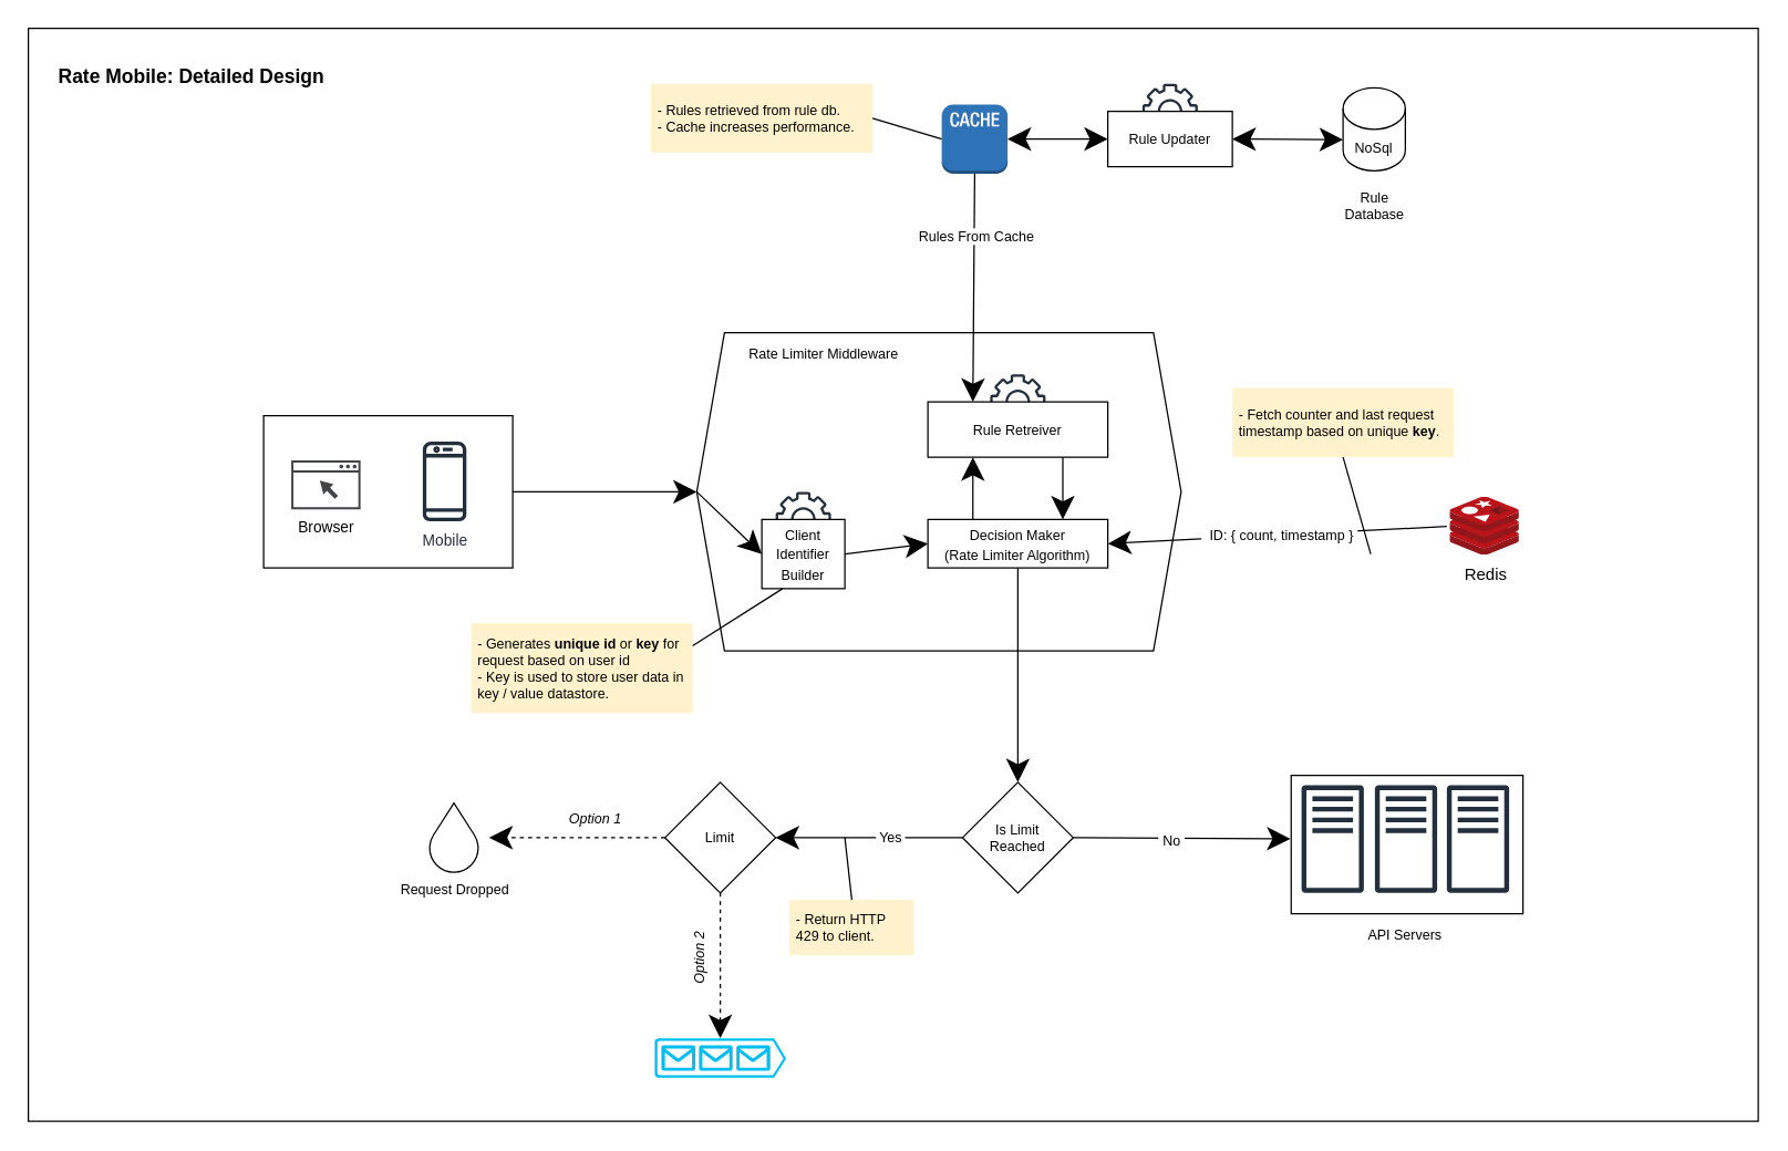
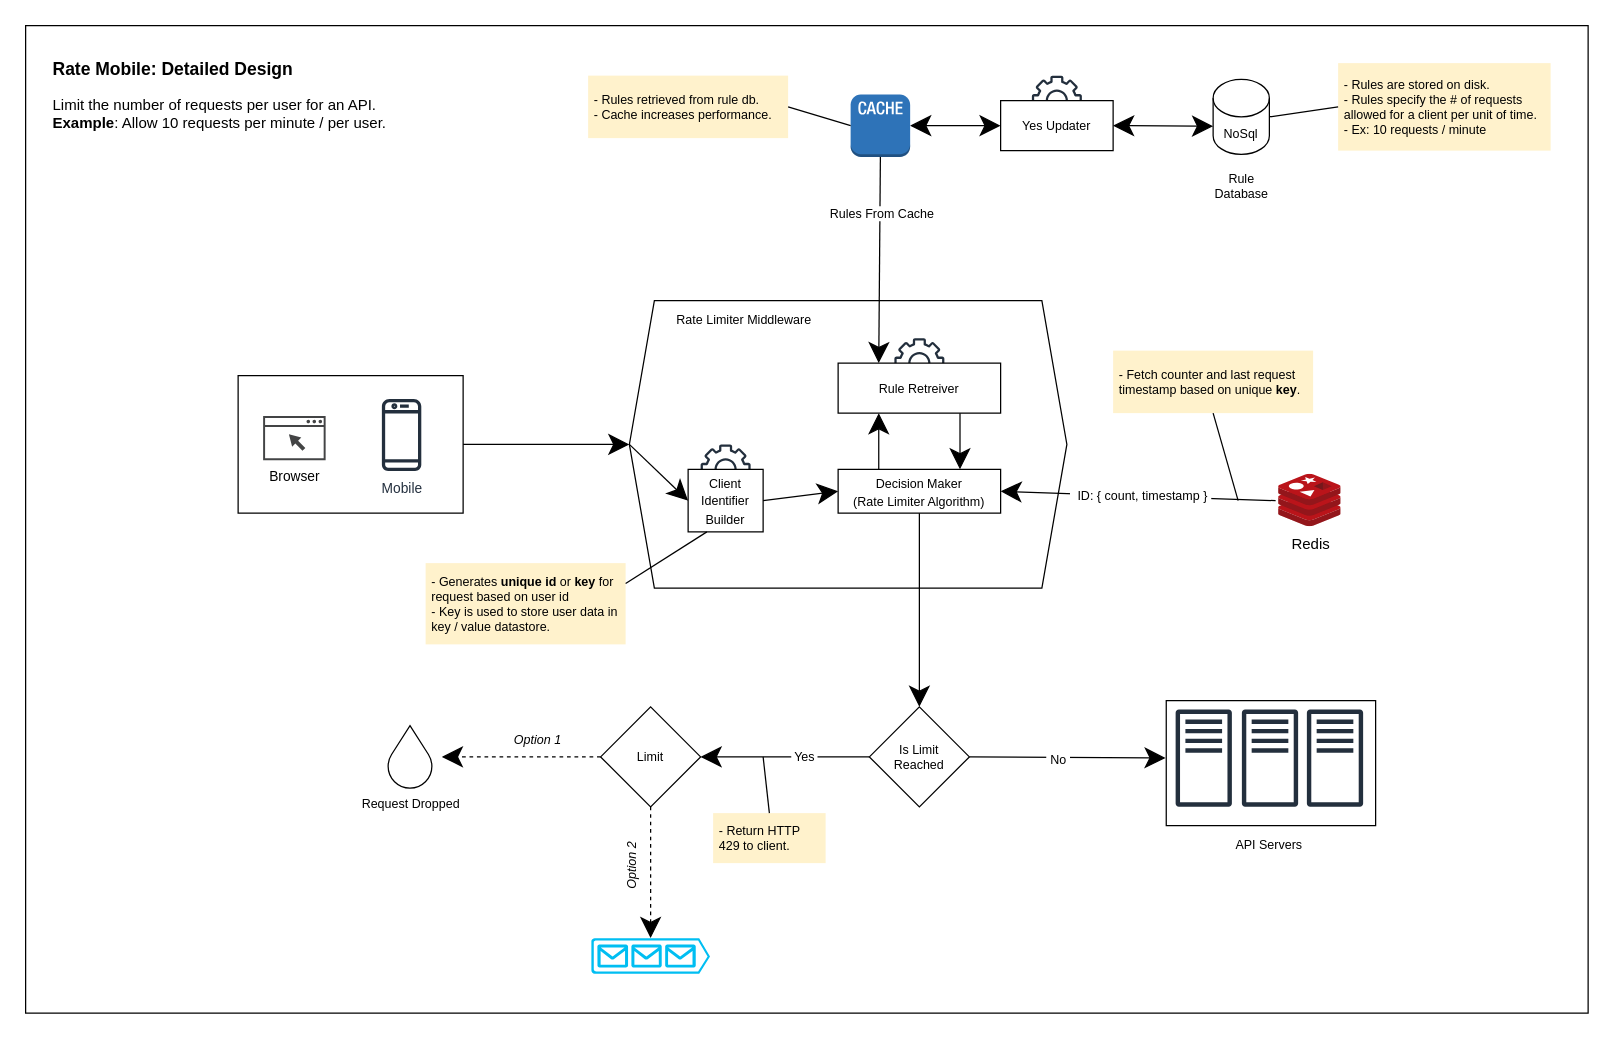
+ <mxCell id="58" value="- Rules are stored on disk.&lt;br&gt;- Rules specify the # of requests allowed for a client per unit of time.&lt;br&gt;- Ex: 10 requests / minute" style="rounded=0;whiteSpace=wrap;html=1;hachureGap=4;fontSize=10;fillColor=#FFF2CC;strokeColor=none;spacing=5;align=left;" vertex="1" parent="51"><mxGeometry x="1070" y="50" width="170" height="70" as="geometry" /></mxCell>
+ <mxCell id="59" value="" style="endArrow=none;html=1;rounded=0;fontSize=10;startSize=14;endSize=14;sourcePerimeterSpacing=8;targetPerimeterSpacing=8;curved=1;entryX=0;entryY=0.5;entryDx=0;entryDy=0;exitX=1;exitY=0.5;exitDx=0;exitDy=0;exitPerimeter=0;" edge="1" parent="51" source="19" target="58"><mxGeometry width="50" height="50" relative="1" as="geometry"><mxPoint x="1060" y="220" as="sourcePoint" /><mxPoint x="1110" y="170" as="targetPoint" /></mxGeometry></mxCell>
+ <mxCell id="66" value="&lt;font style=&quot;font-size: 12px;&quot;&gt;&lt;span style=&quot;font-size: 12px;&quot;&gt;Limit the number of requests per user for an API.&lt;br&gt;&lt;b&gt;Example&lt;/b&gt;: Allow 10 requests per minute / per user.&lt;br&gt;&lt;/span&gt;&lt;/font&gt;" style="text;strokeColor=none;fillColor=none;html=1;align=left;verticalAlign=top;whiteSpace=wrap;rounded=0;hachureGap=4;fontSize=12;fontStyle=0" vertex="1" parent="64"><mxGeometry x="40" y="70" width="340" height="50" as="geometry" /></mxCell>
- <mxCell id="17" value="&lt;font style=&quot;font-size: 10px;&quot;&gt;Rule Updater&lt;br&gt;&lt;/font&gt;" style="rounded=0;whiteSpace=wrap;html=1;hachureGap=4;" vertex="1" parent="15"><mxGeometry y="20" width="90" height="40" as="geometry" /></mxCell>
+ <mxCell id="17" value="&lt;font style=&quot;font-size: 10px;&quot;&gt;Yes Updater&lt;br&gt;&lt;/font&gt;" style="rounded=0;whiteSpace=wrap;html=1;hachureGap=4;" vertex="1" parent="15"><mxGeometry y="20" width="90" height="40" as="geometry" /></mxCell>
- <mxCell id="21" value="Redis" style="sketch=0;aspect=fixed;html=1;points=[];align=center;image;fontSize=12;image=img/lib/mscae/Cache_Redis_Product.svg;hachureGap=4;" vertex="1" parent="3"><mxGeometry x="1047.5" y="359" width="50" height="42" as="geometry" /></mxCell>
+ <mxCell id="21" value="Redis" style="sketch=0;aspect=fixed;html=1;points=[];align=center;image;fontSize=12;image=img/lib/mscae/Cache_Redis_Product.svg;hachureGap=4;" vertex="1" parent="3"><mxGeometry x="1022.5" y="379" width="50" height="42" as="geometry" /></mxCell>
